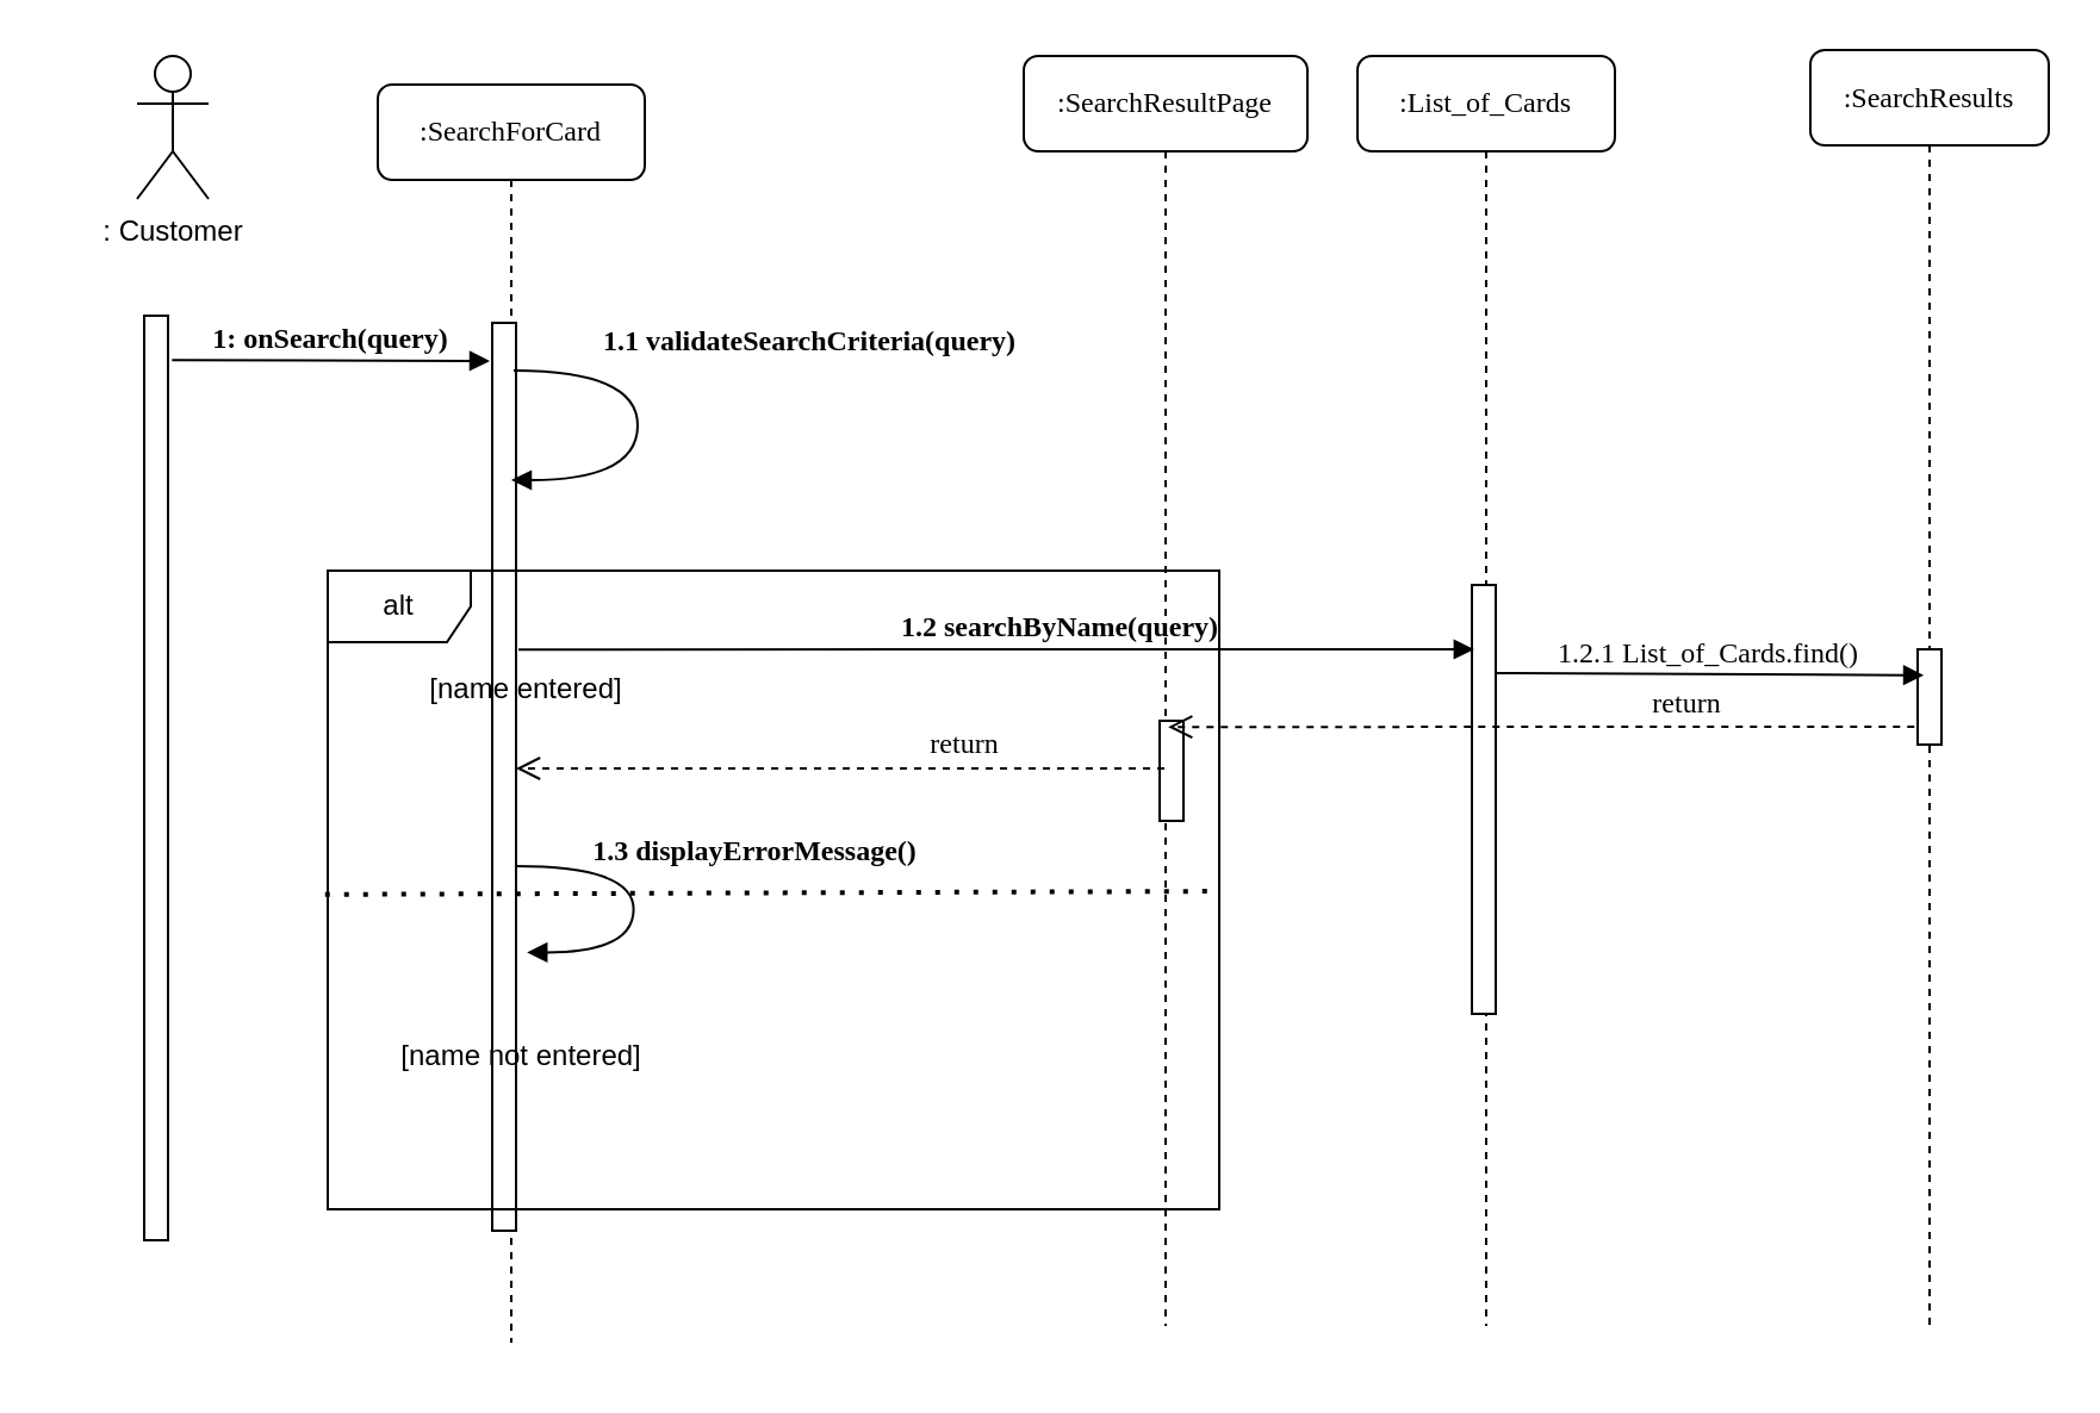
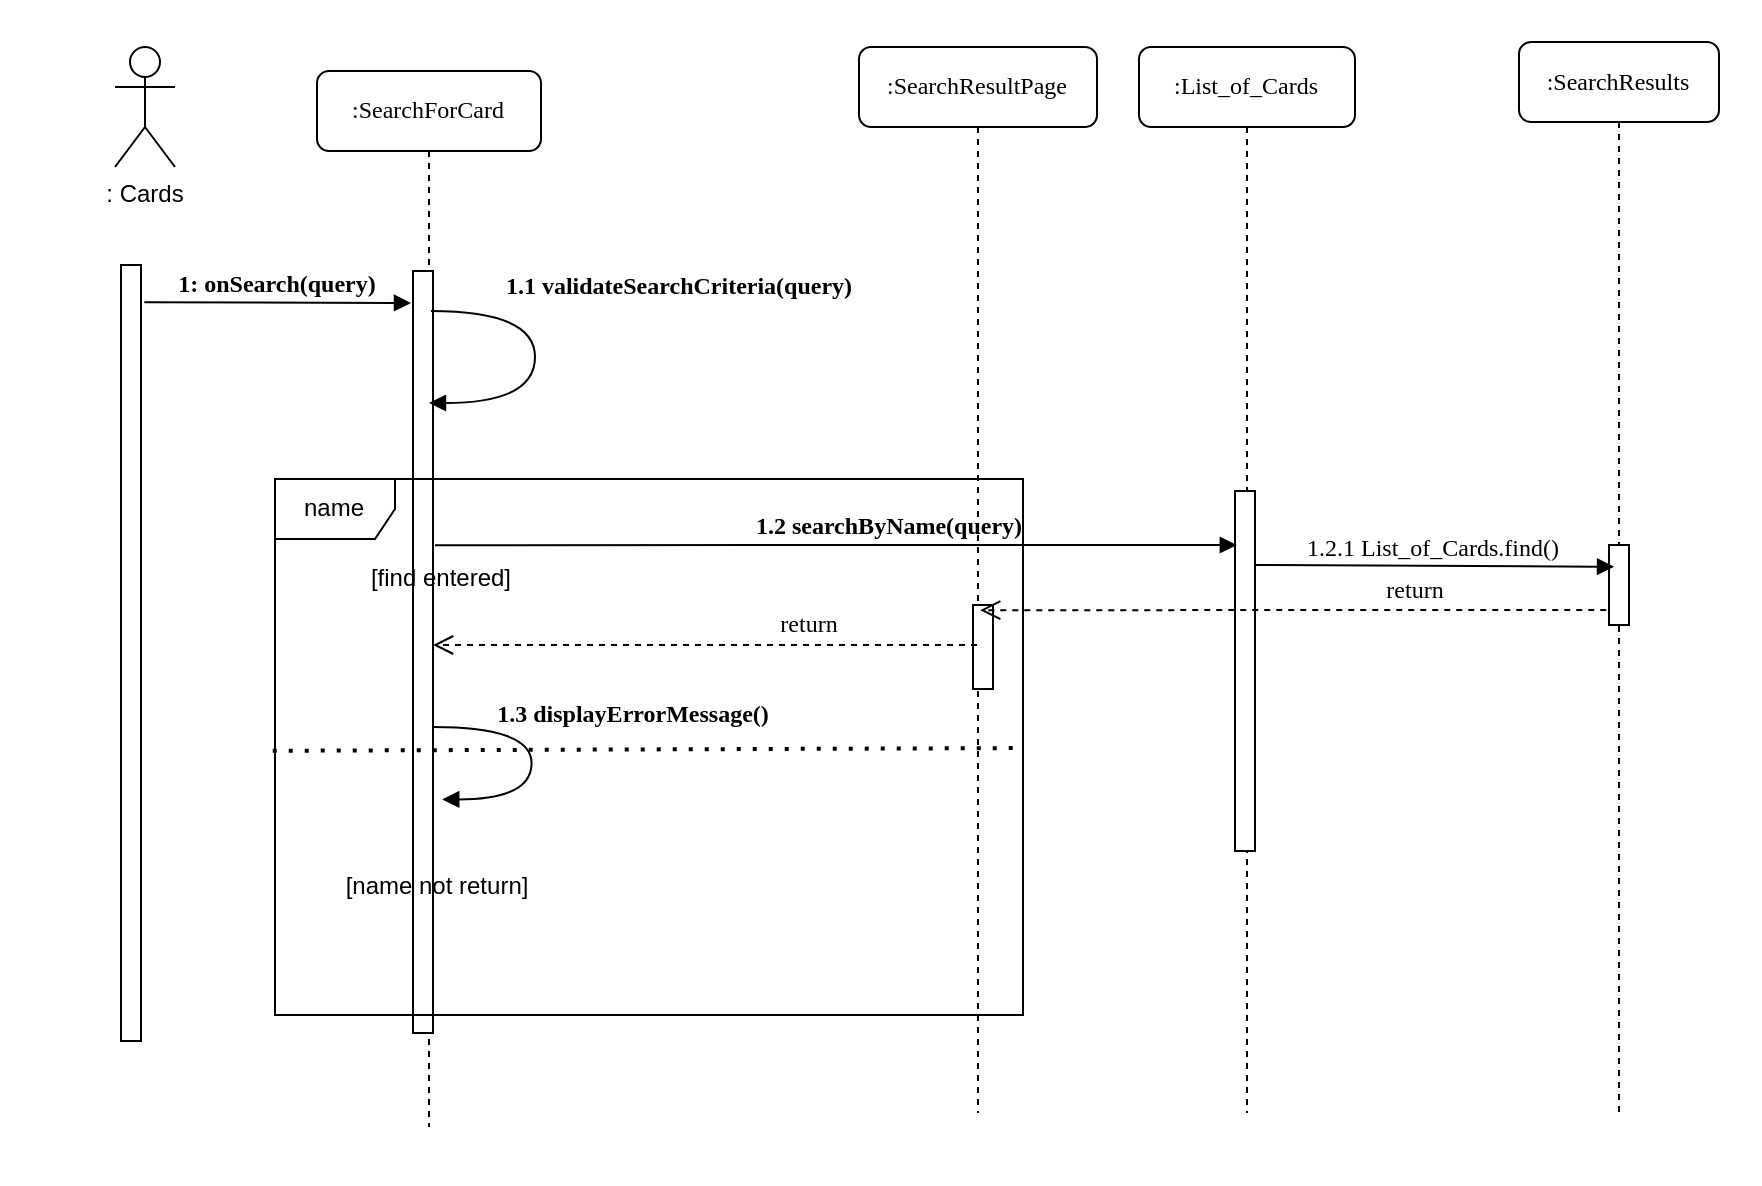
- <mxCell id="19" value=": Customer" style="shape=umlActor;verticalLabelPosition=bottom;verticalAlign=top;html=1;outlineConnect=0;" parent="17" vertex="1"><mxGeometry x="37" y="-10" width="30" height="60" as="geometry" /></mxCell>
+ <mxCell id="19" value=": Cards" style="shape=umlActor;verticalLabelPosition=bottom;verticalAlign=top;html=1;outlineConnect=0;" parent="17" vertex="1"><mxGeometry x="37" y="-10" width="30" height="60" as="geometry" /></mxCell>
- <mxCell id="5" value="alt" style="shape=umlFrame;whiteSpace=wrap;html=1;pointerEvents=0;" parent="2" vertex="1"><mxGeometry x="-21" y="204" width="374" height="268" as="geometry" /></mxCell>
+ <mxCell id="5" value="name" style="shape=umlFrame;whiteSpace=wrap;html=1;pointerEvents=0;" parent="2" vertex="1"><mxGeometry x="-21" y="204" width="374" height="268" as="geometry" /></mxCell>
- <mxCell id="7" value="[name entered]" style="text;html=1;align=center;verticalAlign=middle;resizable=0;points=[];autosize=1;strokeColor=none;fillColor=none;" parent="2" vertex="1"><mxGeometry x="12" y="241" width="99" height="26" as="geometry" /></mxCell>
+ <mxCell id="7" value="[find entered]" style="text;html=1;align=center;verticalAlign=middle;resizable=0;points=[];autosize=1;strokeColor=none;fillColor=none;" parent="2" vertex="1"><mxGeometry x="12" y="241" width="99" height="26" as="geometry" /></mxCell>
- <mxCell id="6" value="[name not entered]" style="text;html=1;align=center;verticalAlign=middle;resizable=0;points=[];autosize=1;strokeColor=none;fillColor=none;" parent="2" vertex="1"><mxGeometry y="395" width="119" height="26" as="geometry" /></mxCell>
+ <mxCell id="6" value="[name not return]" style="text;html=1;align=center;verticalAlign=middle;resizable=0;points=[];autosize=1;strokeColor=none;fillColor=none;" parent="2" vertex="1"><mxGeometry y="395" width="119" height="26" as="geometry" /></mxCell>
